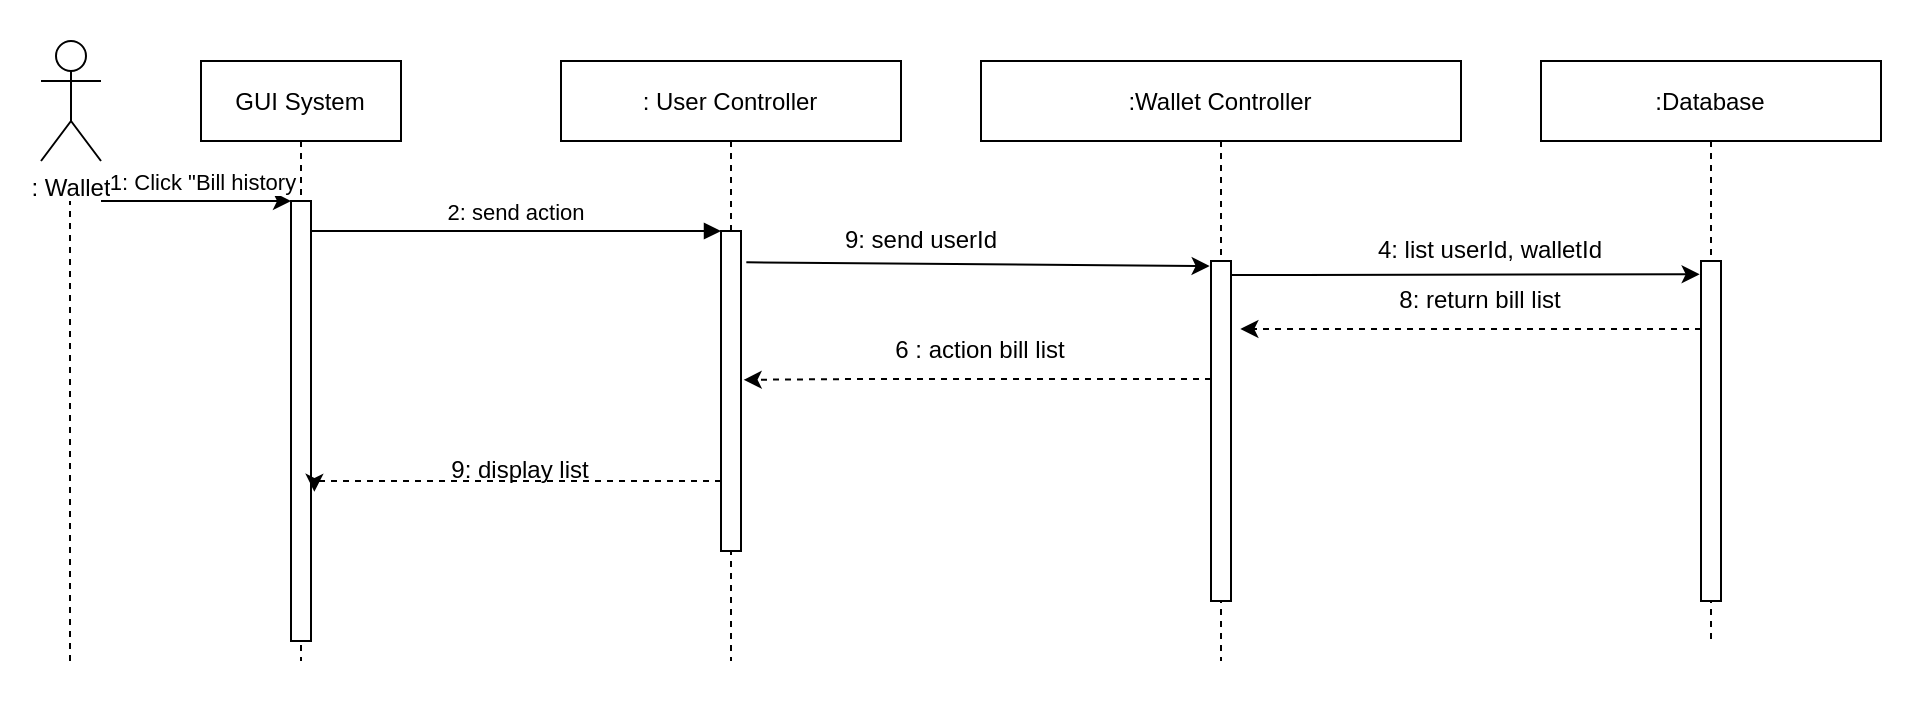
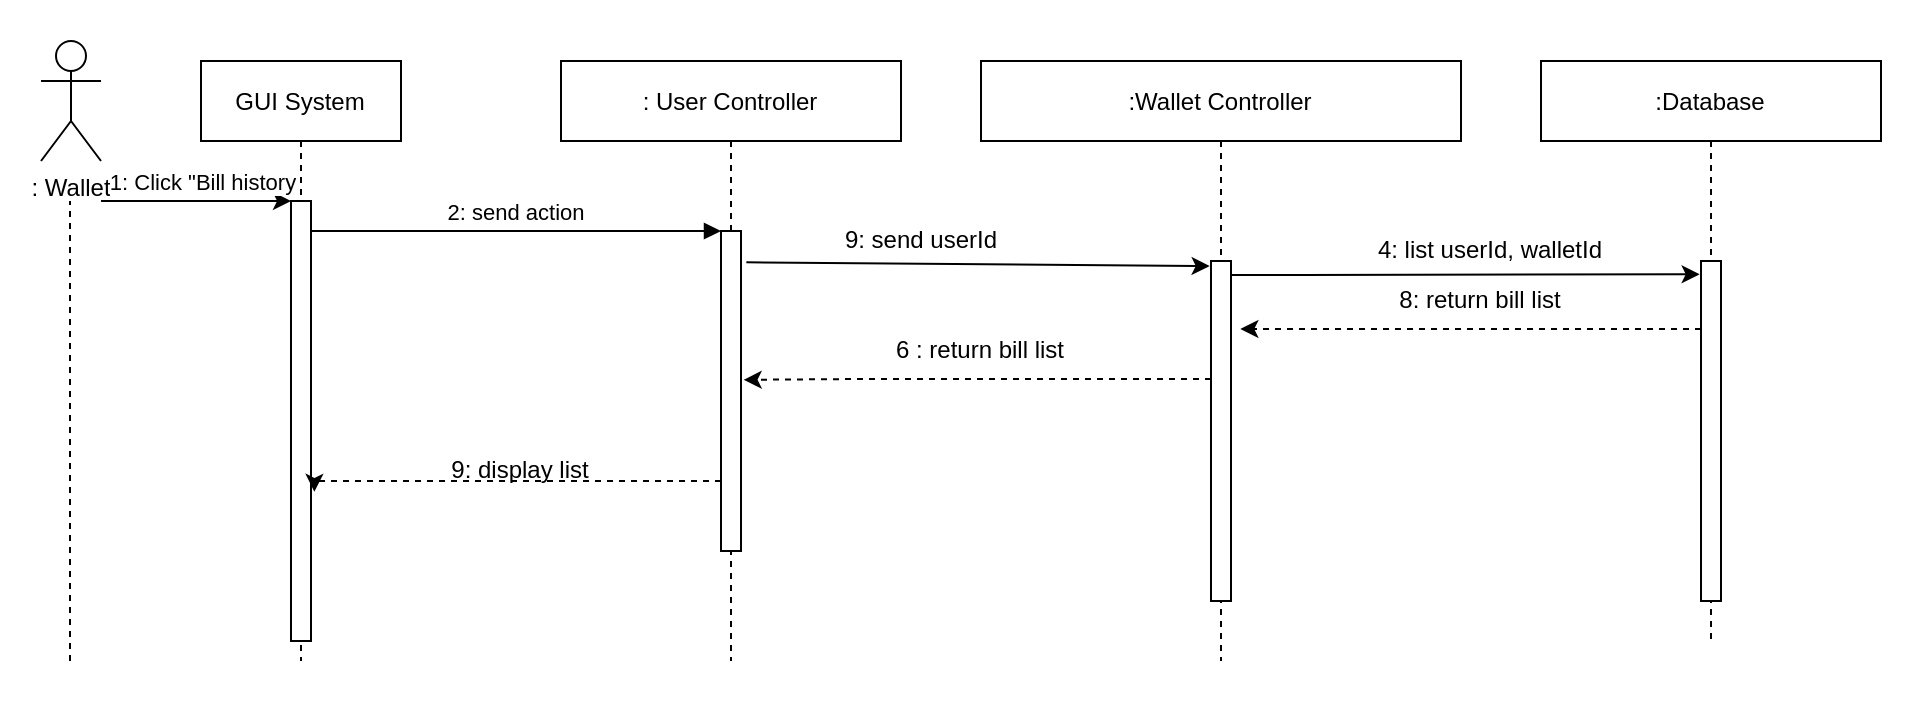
- <mxCell id="23" value="6 : action bill list" style="text;html=1;strokeColor=none;fillColor=none;align=center;verticalAlign=middle;whiteSpace=wrap;rounded=0;" vertex="1" parent="1"><mxGeometry x="440" y="160" width="100" height="30" as="geometry" /></mxCell>
+ <mxCell id="23" value="6 : return bill list" style="text;html=1;strokeColor=none;fillColor=none;align=center;verticalAlign=middle;whiteSpace=wrap;rounded=0;" vertex="1" parent="1"><mxGeometry x="440" y="160" width="100" height="30" as="geometry" /></mxCell>
